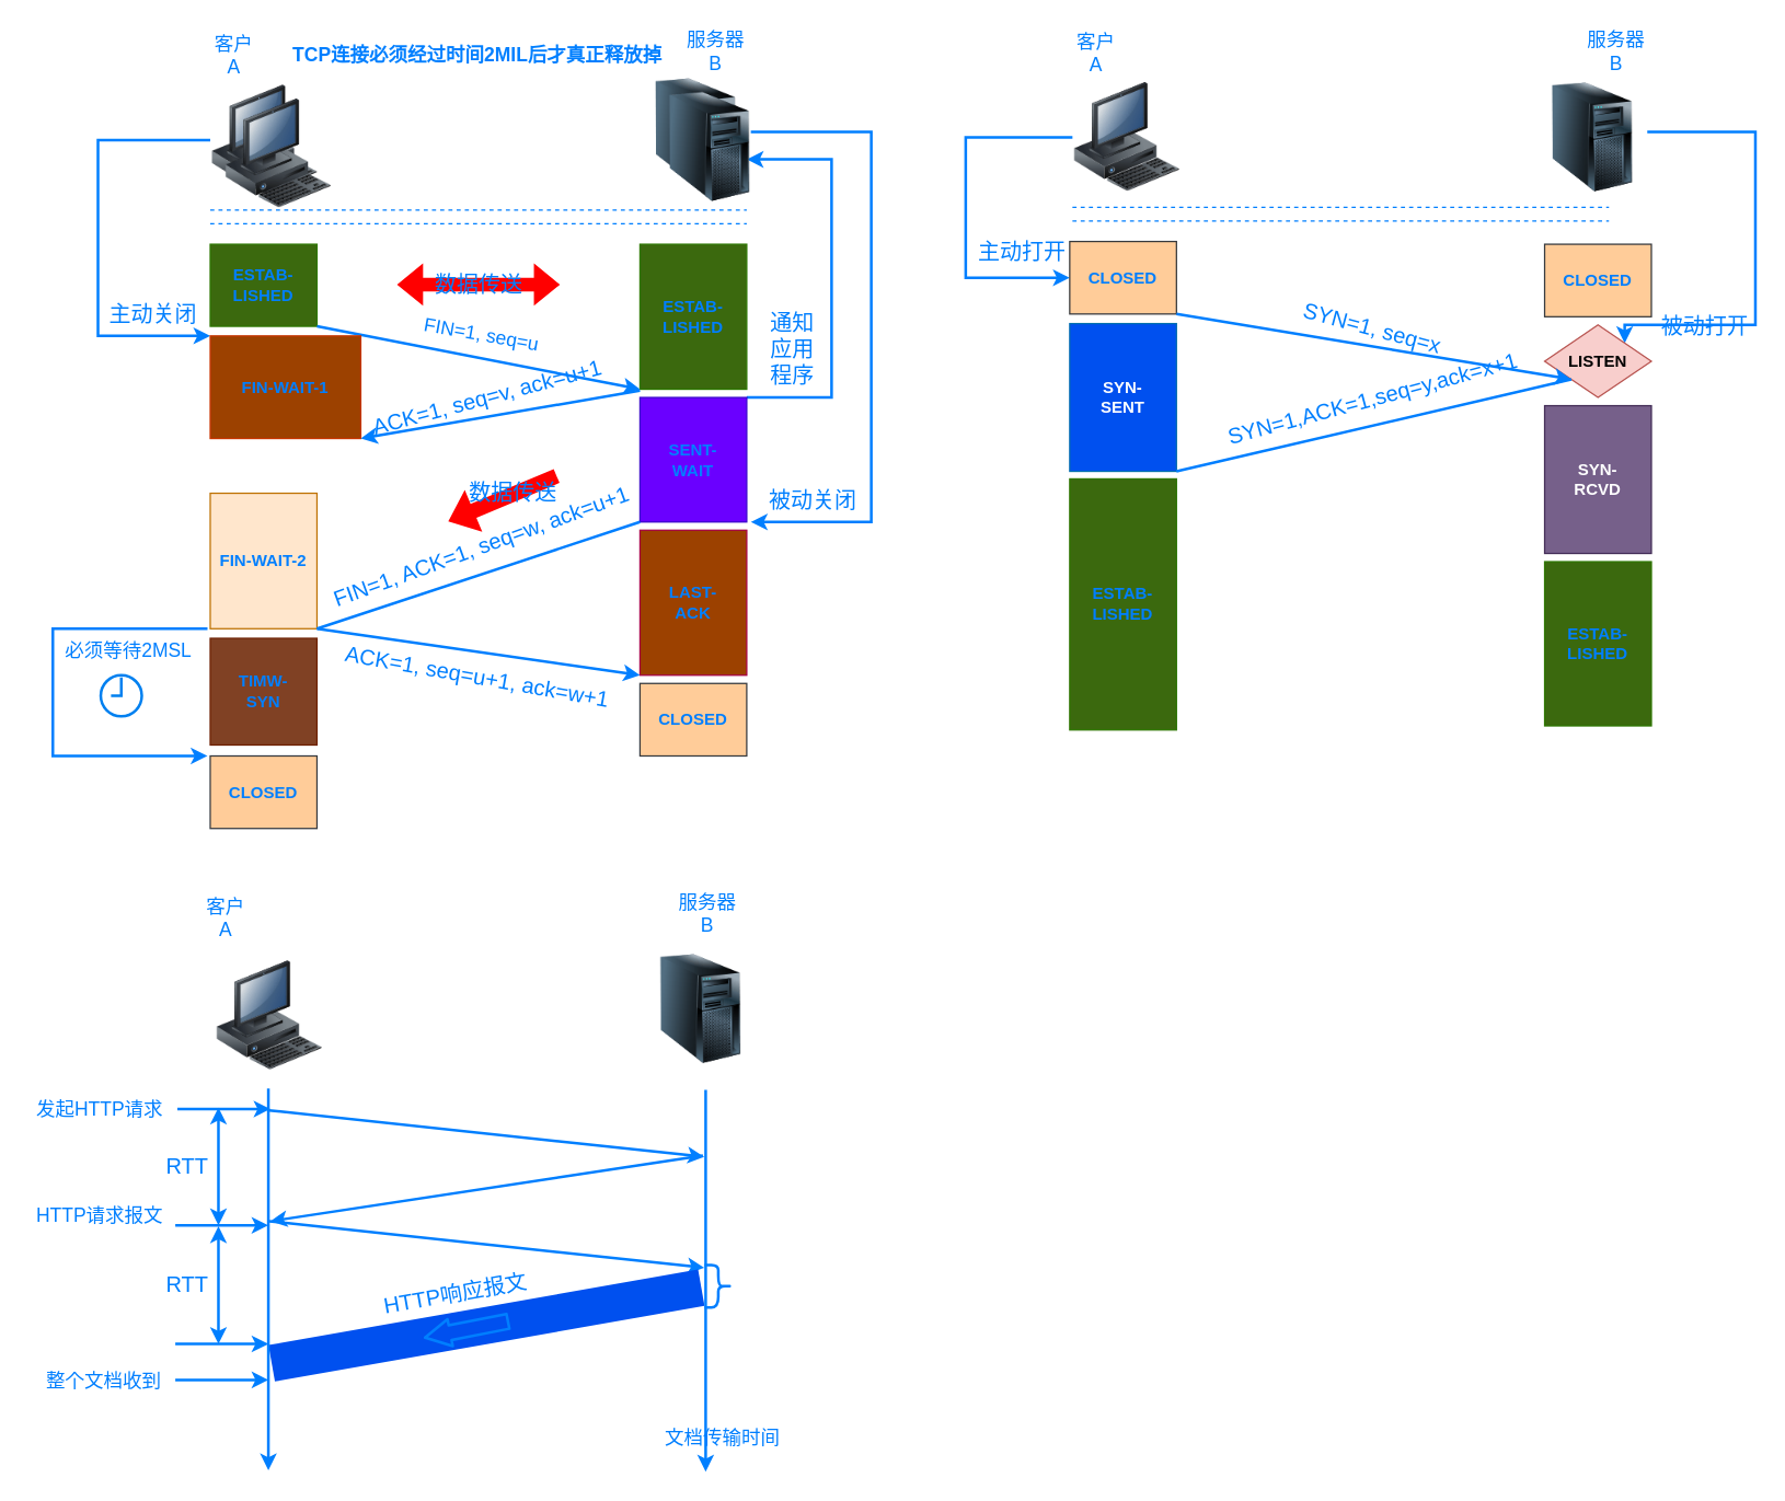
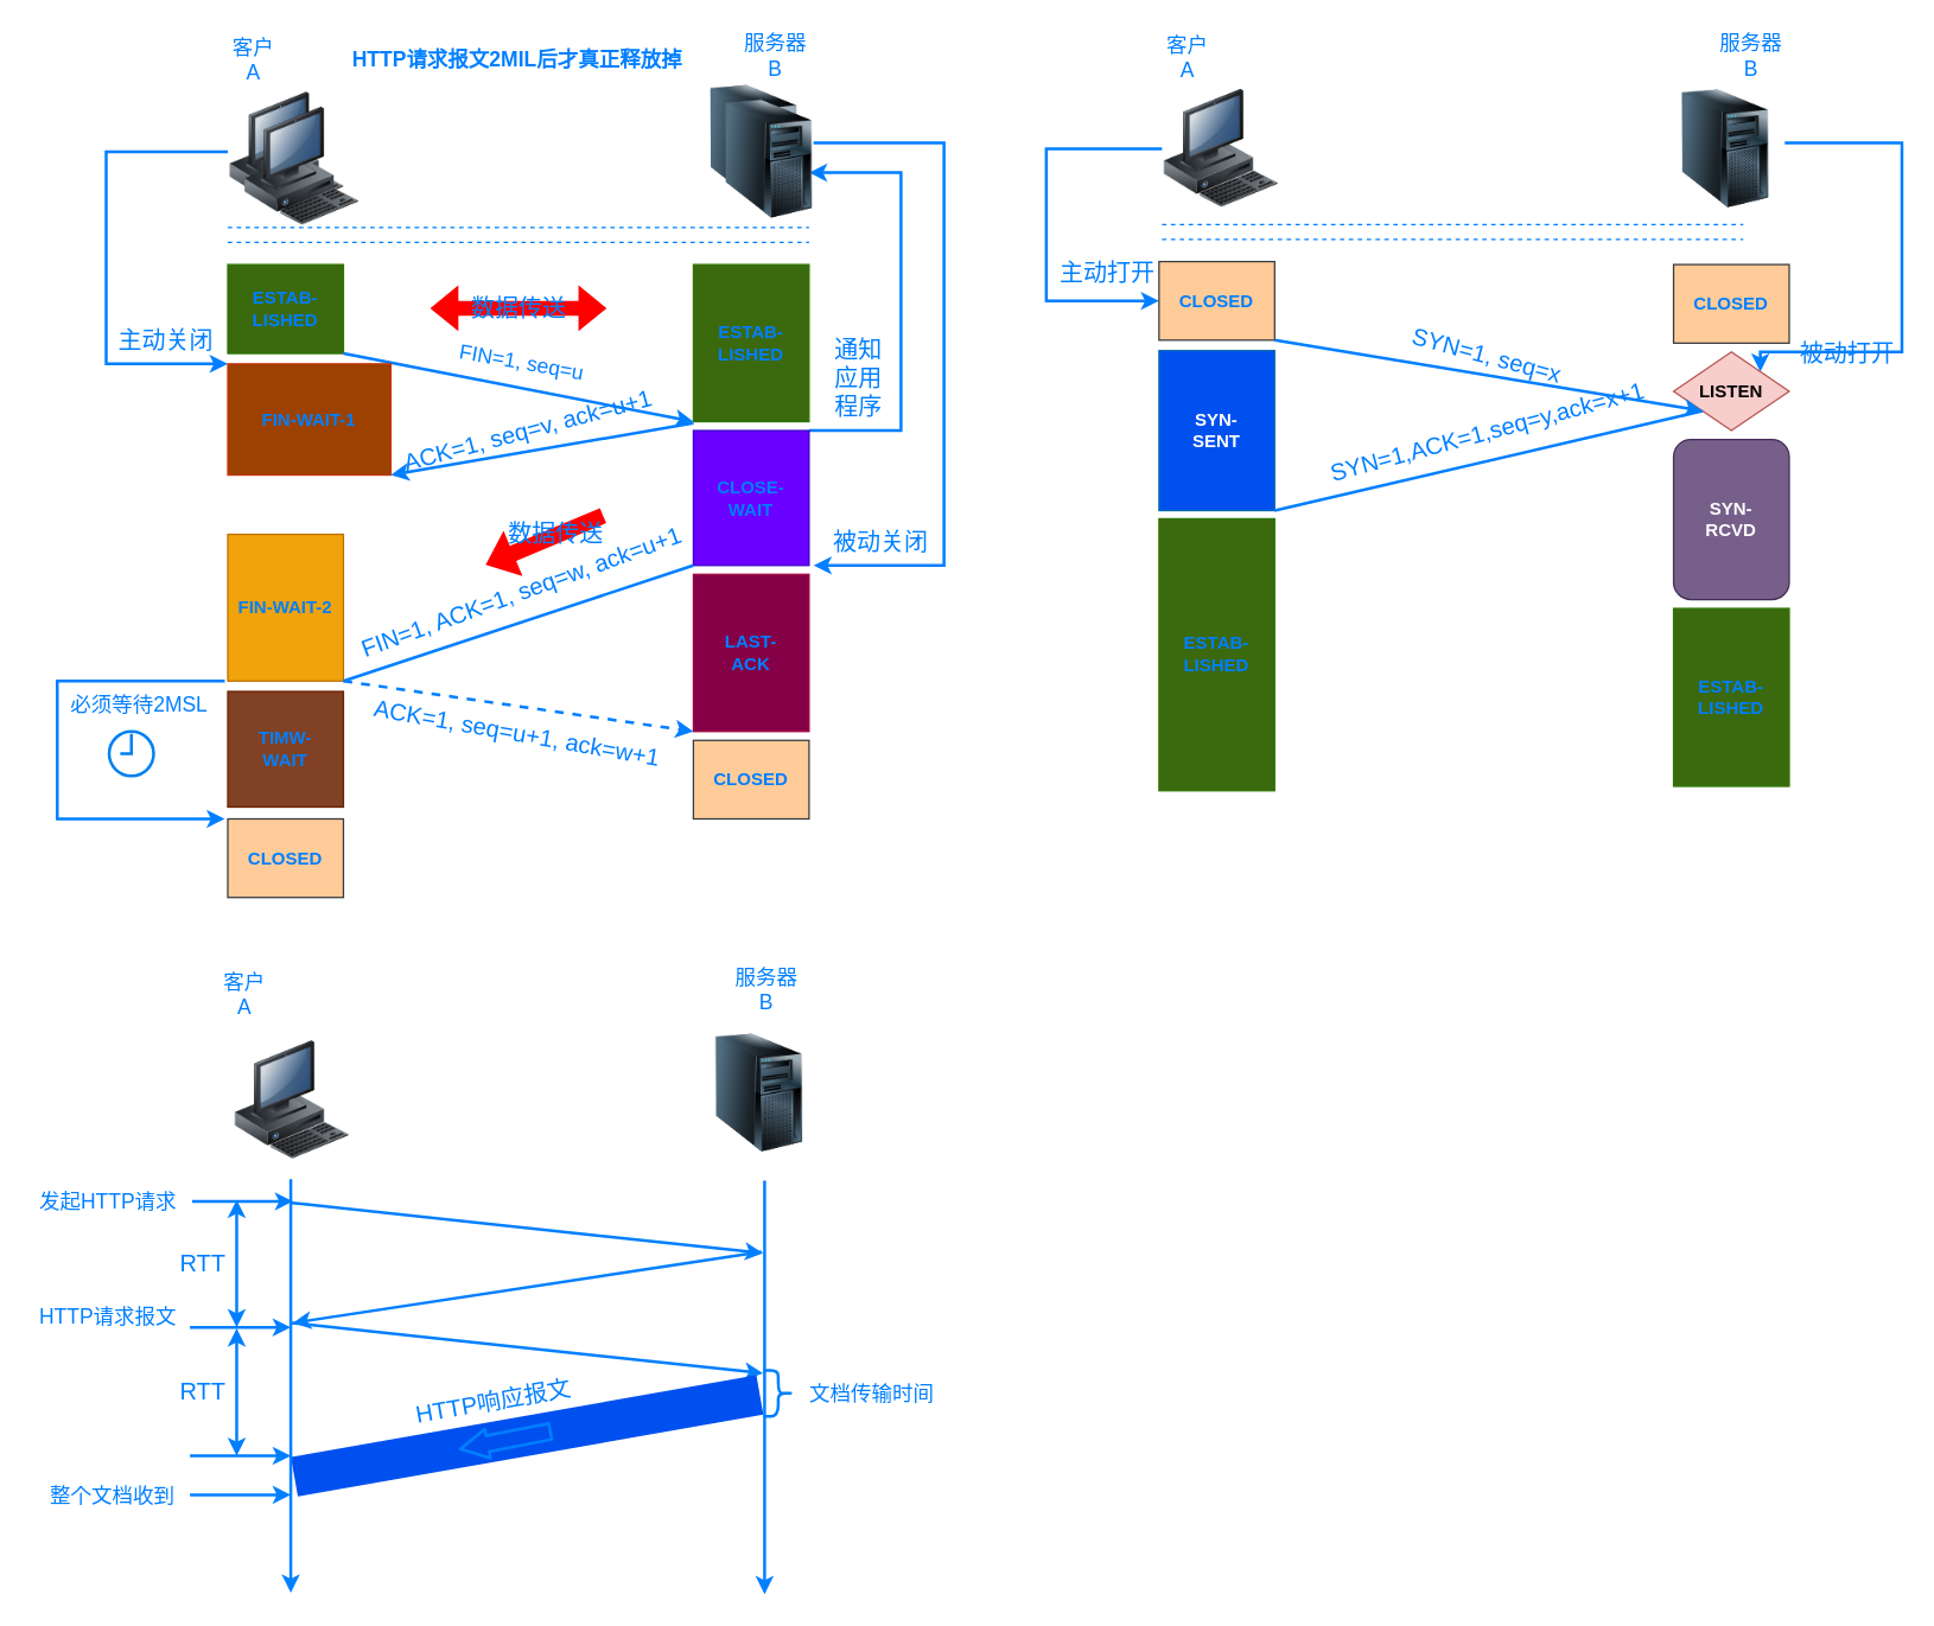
- <mxCell id="34" value="&lt;b&gt;TCP连接必须经过时间2MIL后才真正释放掉&lt;/b&gt;" style="text;html=1;align=center;verticalAlign=middle;resizable=0;points=[];autosize=1;fontSize=14;fontColor=#007FFF;" parent="1" vertex="1"><mxGeometry x="208" y="29.5" width="280" height="21" as="geometry" /></mxCell>
+ <mxCell id="34" value="&lt;b&gt;HTTP请求报文2MIL后才真正释放掉&lt;/b&gt;" style="text;html=1;align=center;verticalAlign=middle;resizable=0;points=[];autosize=1;fontSize=14;fontColor=#007FFF;" parent="1" vertex="1"><mxGeometry x="208" y="29.5" width="280" height="21" as="geometry" /></mxCell>
- <mxCell id="19" value="&lt;b&gt;SENT-&lt;br&gt;WAIT&lt;/b&gt;" style="rounded=0;whiteSpace=wrap;html=1;sketch=0;fillColor=#6a00ff;strokeColor=#3700CC;fontColor=#007FFF;labelBackgroundColor=none;" parent="1" vertex="1"><mxGeometry x="467" y="290" width="78" height="91" as="geometry" /></mxCell>
+ <mxCell id="19" value="&lt;b&gt;CLOSE-&lt;br&gt;WAIT&lt;/b&gt;" style="rounded=0;whiteSpace=wrap;html=1;sketch=0;fillColor=#6a00ff;strokeColor=#3700CC;fontColor=#007FFF;labelBackgroundColor=none;" parent="1" vertex="1"><mxGeometry x="467" y="290" width="78" height="91" as="geometry" /></mxCell>
- <mxCell id="51" value="&lt;b&gt;SYN-&lt;br&gt;RCVD&lt;br&gt;&lt;/b&gt;" style="rounded=0;whiteSpace=wrap;html=1;sketch=0;strokeColor=#432D57;fontColor=#ffffff;fillColor=#76608a;labelBackgroundColor=none;" parent="1" vertex="1"><mxGeometry x="1128" y="296" width="78" height="108" as="geometry" /></mxCell>
+ <mxCell id="51" value="&lt;b&gt;SYN-&lt;br&gt;RCVD&lt;br&gt;&lt;/b&gt;" style="whiteSpace=wrap;html=1;sketch=0;strokeColor=#432D57;fontColor=#ffffff;fillColor=#76608a;labelBackgroundColor=none;rounded=1;" parent="1" vertex="1"><mxGeometry x="1128" y="296" width="78" height="108" as="geometry" /></mxCell>
- <mxCell id="24" value="&lt;b&gt;FIN-WAIT-2&lt;/b&gt;" style="rounded=0;whiteSpace=wrap;html=1;sketch=0;fillColor=#ffe6cc;strokeColor=#BD7000;fontColor=#007FFF;labelBackgroundColor=none;" parent="1" vertex="1"><mxGeometry x="153" y="360" width="78" height="99" as="geometry" /></mxCell>
+ <mxCell id="24" value="&lt;b&gt;FIN-WAIT-2&lt;/b&gt;" style="rounded=0;whiteSpace=wrap;html=1;sketch=0;fillColor=#f0a30a;strokeColor=#BD7000;fontColor=#007FFF;labelBackgroundColor=none;" parent="1" vertex="1"><mxGeometry x="153" y="360" width="78" height="99" as="geometry" /></mxCell>
- <mxCell id="27" value="&lt;b&gt;LAST-&lt;br&gt;ACK&lt;/b&gt;" style="rounded=0;whiteSpace=wrap;html=1;sketch=0;strokeColor=#A50040;fontColor=#007FFF;fillColor=#9c4100;labelBackgroundColor=none;" parent="1" vertex="1"><mxGeometry x="467" y="387" width="78" height="106" as="geometry" /></mxCell>
+ <mxCell id="27" value="&lt;b&gt;LAST-&lt;br&gt;ACK&lt;/b&gt;" style="rounded=0;whiteSpace=wrap;html=1;sketch=0;strokeColor=#A50040;fontColor=#007FFF;fillColor=#850047;labelBackgroundColor=none;" parent="1" vertex="1"><mxGeometry x="467" y="387" width="78" height="106" as="geometry" /></mxCell>
- <mxCell id="28" value="" style="endArrow=classic;html=1;strokeWidth=2;exitX=1;exitY=1;exitDx=0;exitDy=0;entryX=0;entryY=1;entryDx=0;entryDy=0;fontColor=#007FFF;strokeColor=#007FFF;labelBackgroundColor=none;" parent="1" source="24" target="27" edge="1"><mxGeometry width="50" height="50" relative="1" as="geometry"><mxPoint x="321" y="542" as="sourcePoint" /><mxPoint x="371" y="492" as="targetPoint" /></mxGeometry></mxCell>
+ <mxCell id="28" value="" style="endArrow=classic;html=1;strokeWidth=2;exitX=1;exitY=1;exitDx=0;exitDy=0;entryX=0;entryY=1;entryDx=0;entryDy=0;fontColor=#007FFF;strokeColor=#007FFF;labelBackgroundColor=none;dashed=1;" parent="1" source="24" target="27" edge="1"><mxGeometry width="50" height="50" relative="1" as="geometry"><mxPoint x="321" y="542" as="sourcePoint" /><mxPoint x="371" y="492" as="targetPoint" /></mxGeometry></mxCell>
- <mxCell id="30" value="&lt;b&gt;TIMW-&lt;br&gt;SYN&lt;/b&gt;" style="rounded=0;whiteSpace=wrap;html=1;sketch=0;strokeColor=#6D1F00;fontColor=#007FFF;fillColor=#804124;labelBackgroundColor=none;" parent="1" vertex="1"><mxGeometry x="153" y="466" width="78" height="78" as="geometry" /></mxCell>
+ <mxCell id="30" value="&lt;b&gt;TIMW-&lt;br&gt;WAIT&lt;/b&gt;" style="rounded=0;whiteSpace=wrap;html=1;sketch=0;strokeColor=#6D1F00;fontColor=#007FFF;fillColor=#804124;labelBackgroundColor=none;" parent="1" vertex="1"><mxGeometry x="153" y="466" width="78" height="78" as="geometry" /></mxCell>
- <mxCell id="82" value="文档传输时间" style="text;html=1;align=center;verticalAlign=middle;resizable=0;points=[];autosize=1;fontColor=#007FFF;fontSize=14;" vertex="1" parent="1"><mxGeometry x="480.22" y="1039.69" width="94" height="21" as="geometry" /></mxCell>
+ <mxCell id="82" value="文档传输时间" style="text;html=1;align=center;verticalAlign=middle;resizable=0;points=[];autosize=1;fontColor=#007FFF;fontSize=14;" vertex="1" parent="1"><mxGeometry x="540.22" y="929.69" width="94" height="21" as="geometry" /></mxCell>
